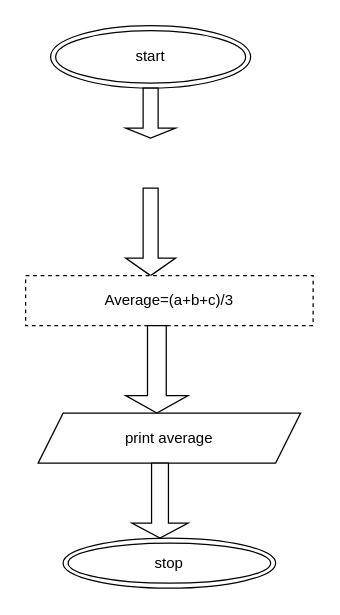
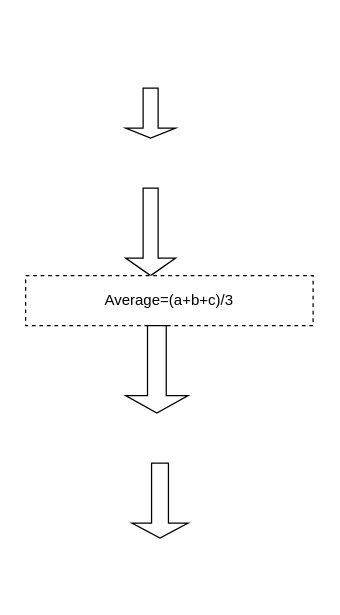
- <mxCell id="2" value="start" style="ellipse;shape=doubleEllipse;whiteSpace=wrap;html=1;" vertex="1" parent="1"><mxGeometry x="40" y="20" width="160" height="50" as="geometry" /></mxCell>
- <mxCell id="7" value="print average" style="shape=parallelogram;perimeter=parallelogramPerimeter;whiteSpace=wrap;html=1;fixedSize=1;" vertex="1" parent="1"><mxGeometry x="30" y="330" width="210" height="40" as="geometry" /></mxCell>
- <mxCell id="9" value="stop" style="ellipse;shape=doubleEllipse;whiteSpace=wrap;html=1;" vertex="1" parent="1"><mxGeometry x="50" y="430" width="170" height="40" as="geometry" /></mxCell>
